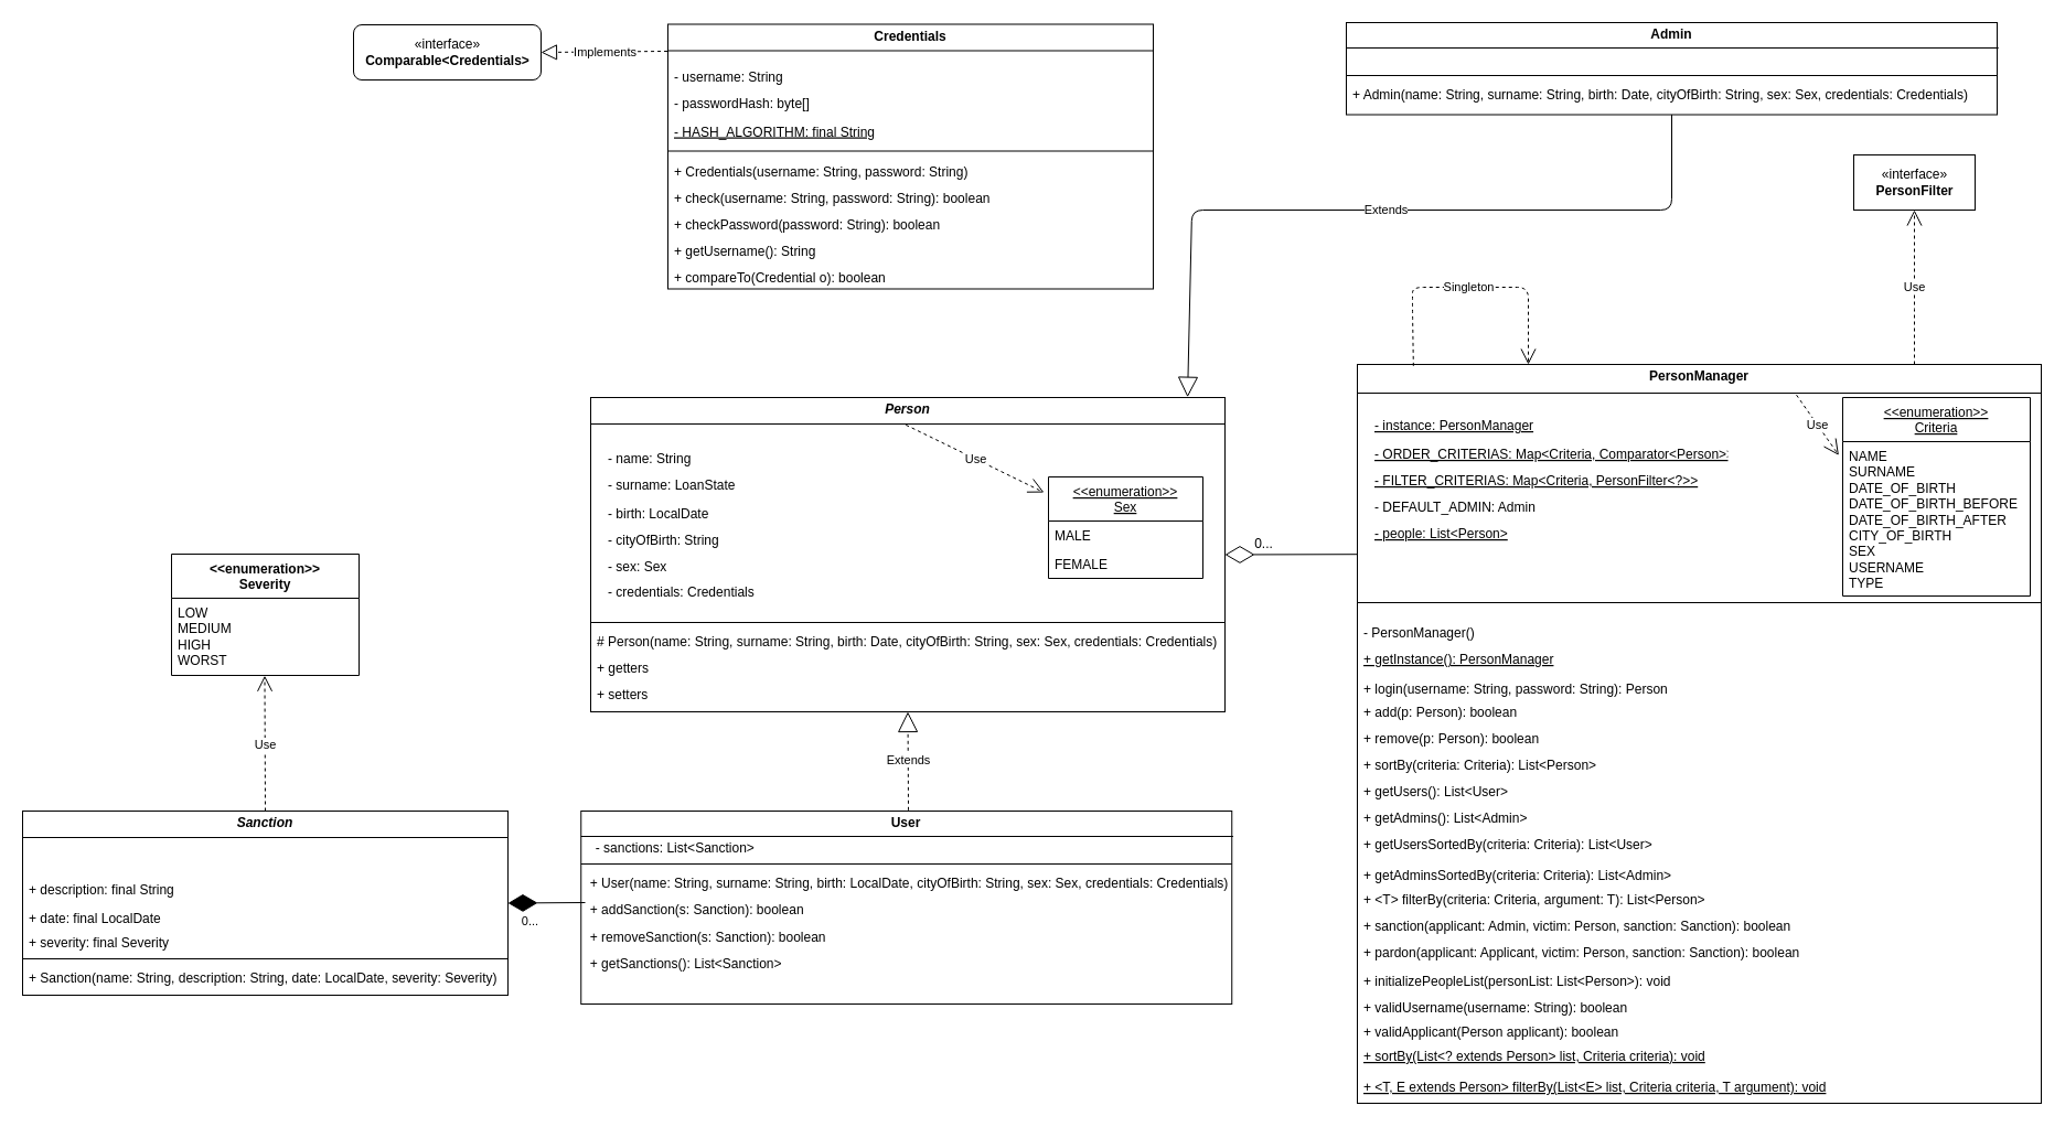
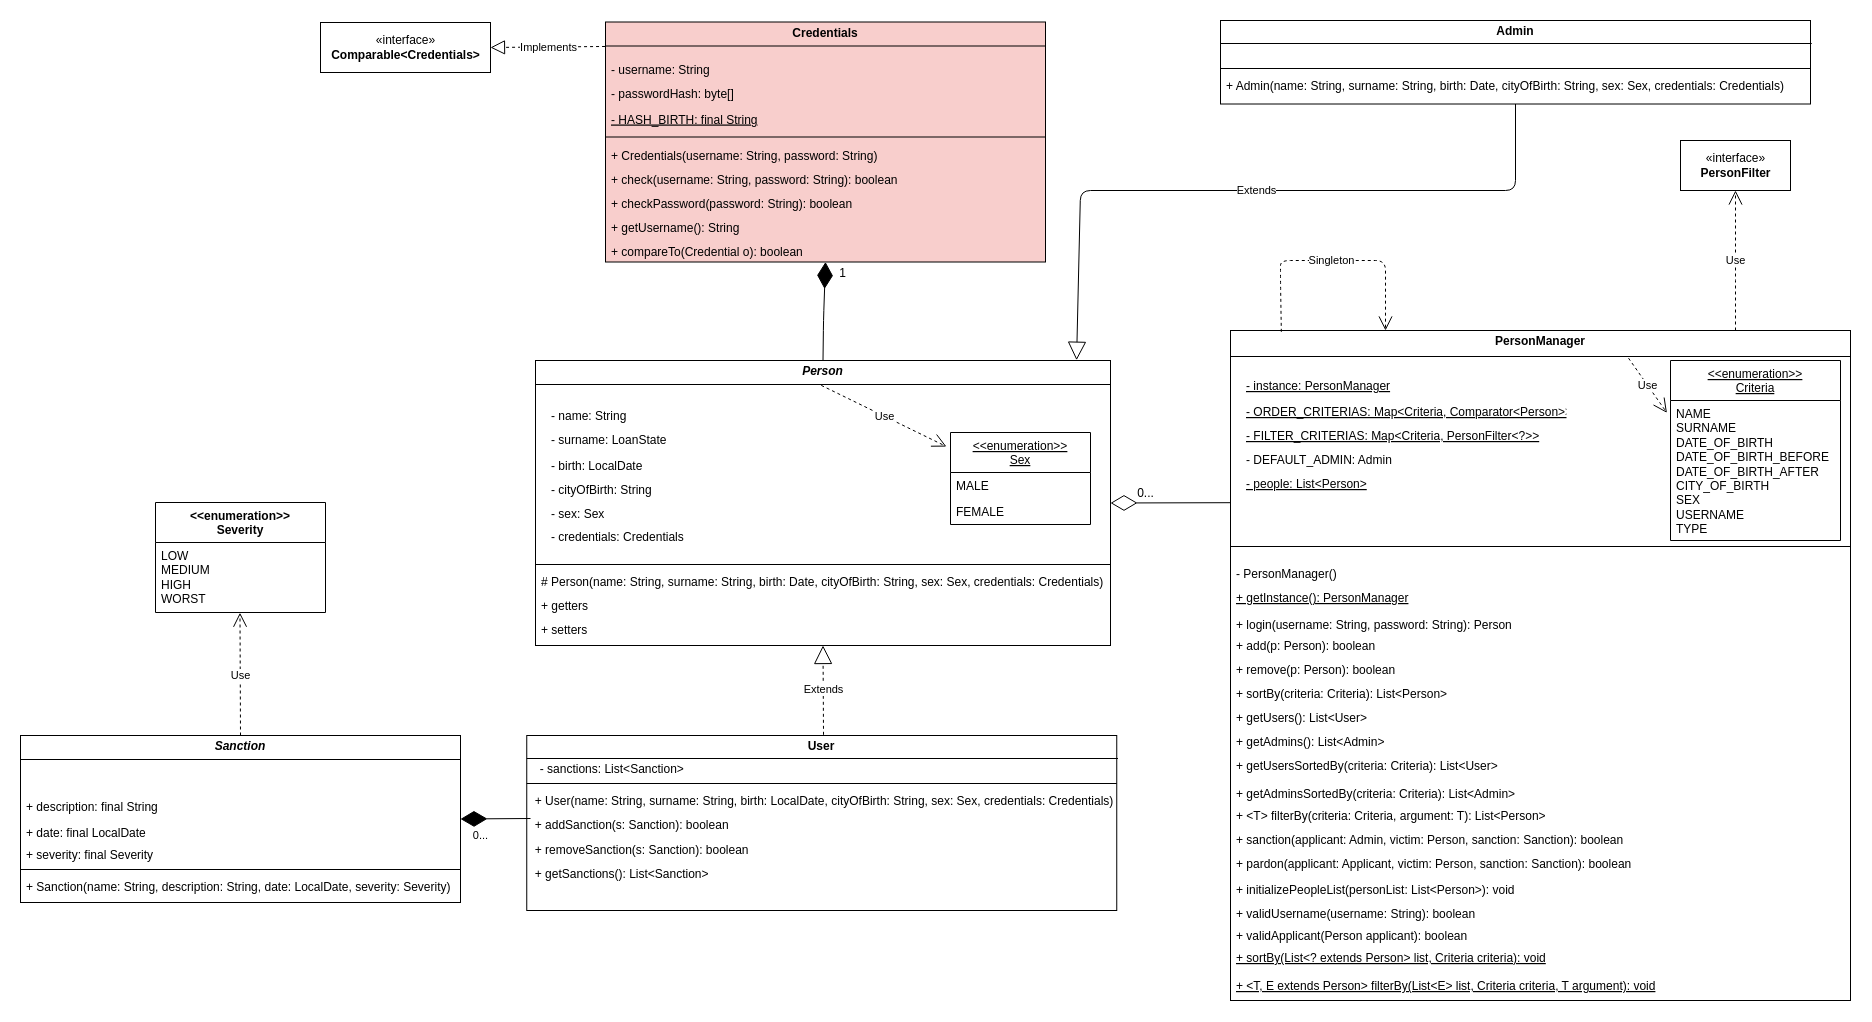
- <mxCell id="32" value="«interface»&lt;br&gt;&lt;b&gt;Comparable&amp;lt;Credentials&amp;gt;&lt;/b&gt;" style="html=1;rounded=1;" parent="1" vertex="1"><mxGeometry x="320" y="22" width="170" height="50" as="geometry" /></mxCell>
+ <mxCell id="32" value="«interface»&lt;br&gt;&lt;b&gt;Comparable&amp;lt;Credentials&amp;gt;&lt;/b&gt;" style="html=1;" parent="1" vertex="1"><mxGeometry x="320" y="22" width="170" height="50" as="geometry" /></mxCell>
- <mxCell id="23" value="- HASH_ALGORITHM: final String" style="text;strokeColor=none;fillColor=none;align=left;verticalAlign=top;spacingLeft=4;spacingRight=4;overflow=hidden;rotatable=0;points=[[0,0.5],[1,0.5]];portConstraint=eastwest;fontStyle=4" parent="1" vertex="1"><mxGeometry x="605" y="105.5" width="200" height="24" as="geometry" /></mxCell>
+ <mxCell id="23" value="- HASH_BIRTH: final String" style="text;strokeColor=none;fillColor=none;align=left;verticalAlign=top;spacingLeft=4;spacingRight=4;overflow=hidden;rotatable=0;points=[[0,0.5],[1,0.5]];portConstraint=eastwest;fontStyle=4" parent="1" vertex="1"><mxGeometry x="605" y="105.5" width="200" height="24" as="geometry" /></mxCell>
- <mxCell id="20" value="&lt;p style=&quot;margin:0px;margin-top:4px;text-align:center;&quot;&gt;&lt;b&gt;Credentials&lt;/b&gt;&lt;/p&gt;" style="verticalAlign=top;align=left;overflow=fill;fontSize=12;fontFamily=Helvetica;html=1;" parent="1" vertex="1"><mxGeometry x="605" y="21.5" width="440" height="240" as="geometry" /></mxCell>
+ <mxCell id="20" value="&lt;p style=&quot;margin:0px;margin-top:4px;text-align:center;&quot;&gt;&lt;b&gt;Credentials&lt;/b&gt;&lt;/p&gt;" style="verticalAlign=top;align=left;overflow=fill;fontSize=12;fontFamily=Helvetica;html=1;fillColor=#f8cecc;" parent="1" vertex="1"><mxGeometry x="605" y="21.5" width="440" height="240" as="geometry" /></mxCell>
+ <mxCell id="88" value="1" style="endArrow=diamondThin;endFill=1;endSize=24;html=1;entryX=0.5;entryY=1;entryDx=0;entryDy=0;startArrow=none;startFill=0;exitX=0.5;exitY=0;exitDx=0;exitDy=0;fontSize=12;" edge="1" parent="1" source="2" target="20"><mxGeometry x="0.79" y="-17" width="160" relative="1" as="geometry"><mxPoint x="723.75" y="793" as="sourcePoint" /><mxPoint x="350" y="680.5" as="targetPoint" /><Array as="points"><mxPoint x="823" y="320" /></Array><mxPoint as="offset" /></mxGeometry></mxCell>
